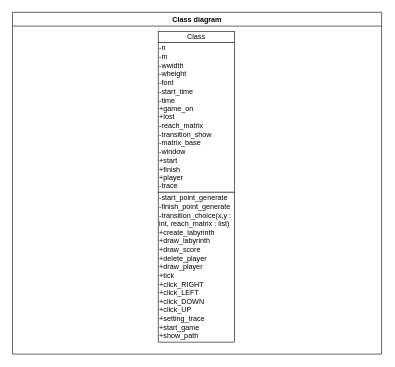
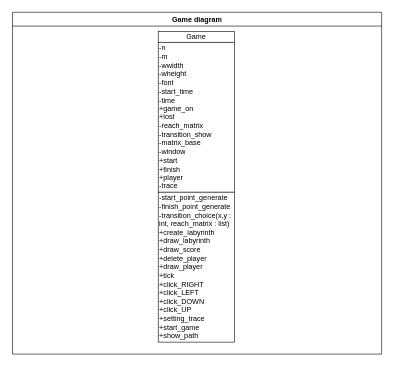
- <mxCell id="2" value="Class diagram" style="swimlane;whiteSpace=wrap" parent="1" vertex="1"><mxGeometry x="20" y="20" width="615.5" height="570" as="geometry" /></mxCell>
+ <mxCell id="2" value="Game diagram" style="swimlane;whiteSpace=wrap" parent="1" vertex="1"><mxGeometry x="20" y="20" width="615.5" height="570" as="geometry" /></mxCell>
- <mxCell id="3" value="Class" style="whiteSpace=wrap;" vertex="1" parent="2"><mxGeometry x="243" y="32" width="127" height="18" as="geometry" /></mxCell>
+ <mxCell id="3" value="Game" style="whiteSpace=wrap;" vertex="1" parent="2"><mxGeometry x="243" y="32" width="127" height="18" as="geometry" /></mxCell>
